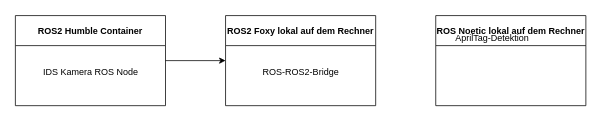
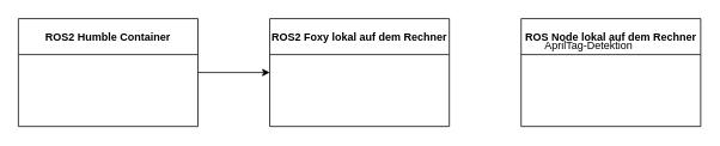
- <mxCell id="7" value="ROS Noetic lokal auf dem Rechner" style="swimlane;startSize=40;" vertex="1" parent="1"><mxGeometry x="580" y="20" width="200" height="120" as="geometry" /></mxCell>
+ <mxCell id="7" value="ROS Node lokal auf dem Rechner" style="swimlane;startSize=40;" vertex="1" parent="1"><mxGeometry x="580" y="20" width="200" height="120" as="geometry" /></mxCell>
- <mxCell id="4" value="IDS Kamera ROS Node" style="text;html=1;align=center;verticalAlign=middle;resizable=0;points=[];autosize=1;strokeColor=none;fillColor=none;" vertex="1" parent="3"><mxGeometry x="25" y="60" width="150" height="30" as="geometry" /></mxCell>
- <mxCell id="6" value="ROS-ROS2-Bridge" style="text;html=1;align=center;verticalAlign=middle;resizable=0;points=[];autosize=1;strokeColor=none;fillColor=none;" vertex="1" parent="5"><mxGeometry x="40" y="60" width="120" height="30" as="geometry" /></mxCell>
